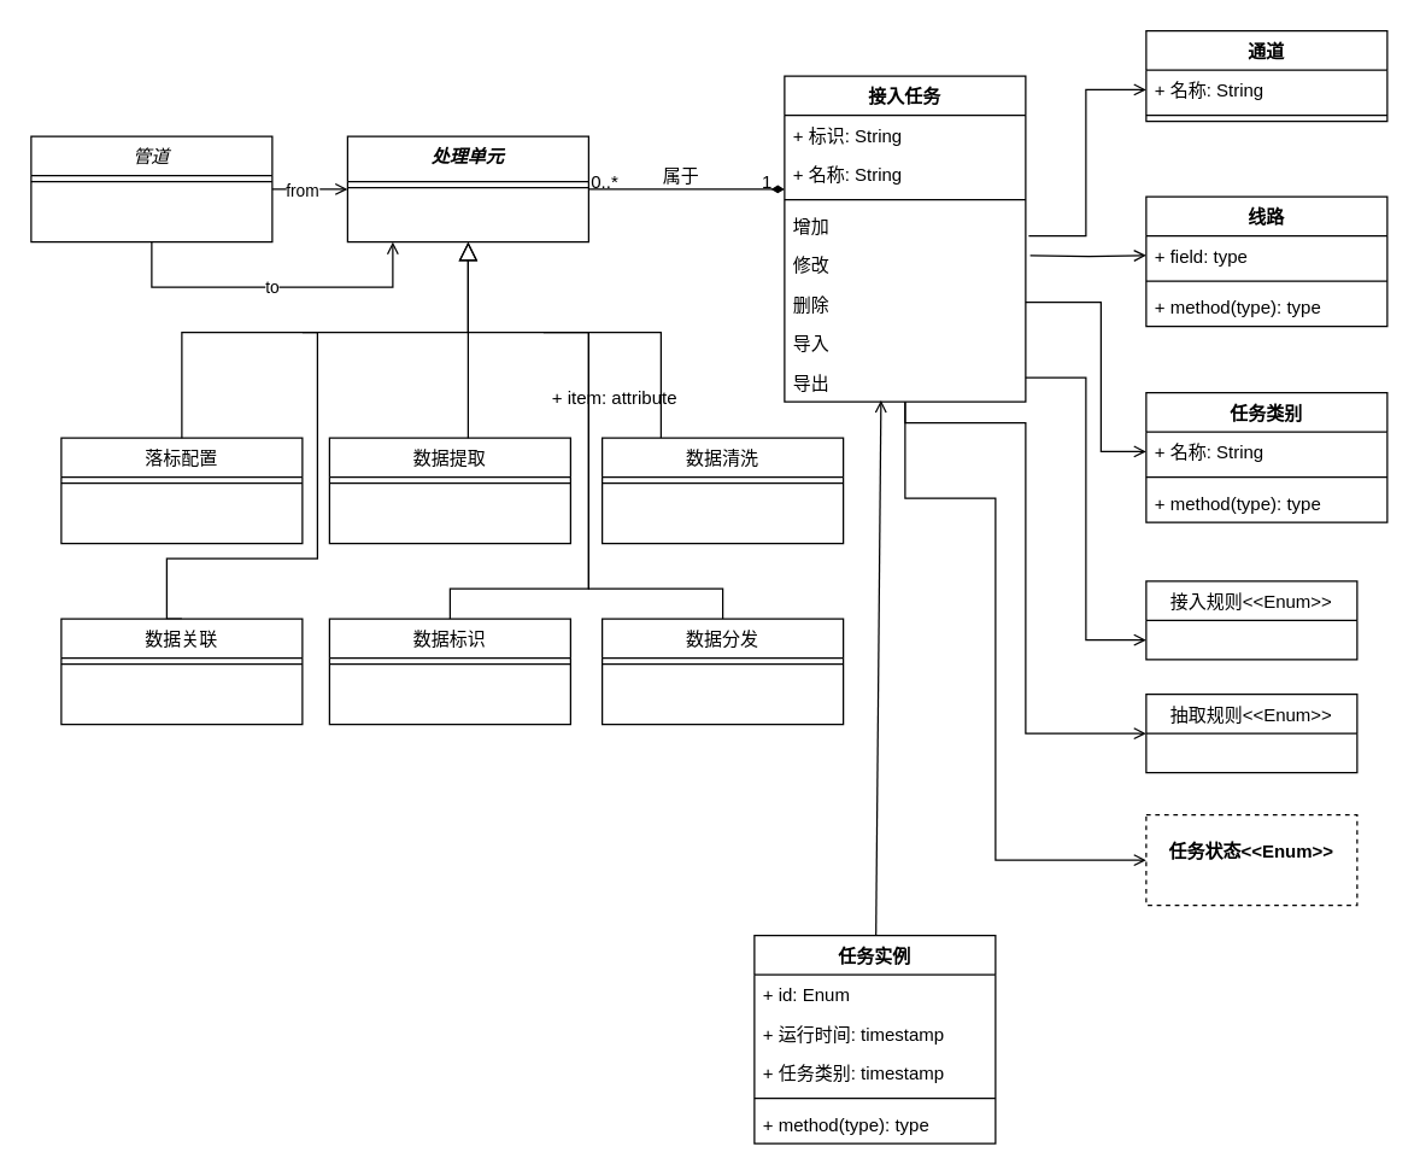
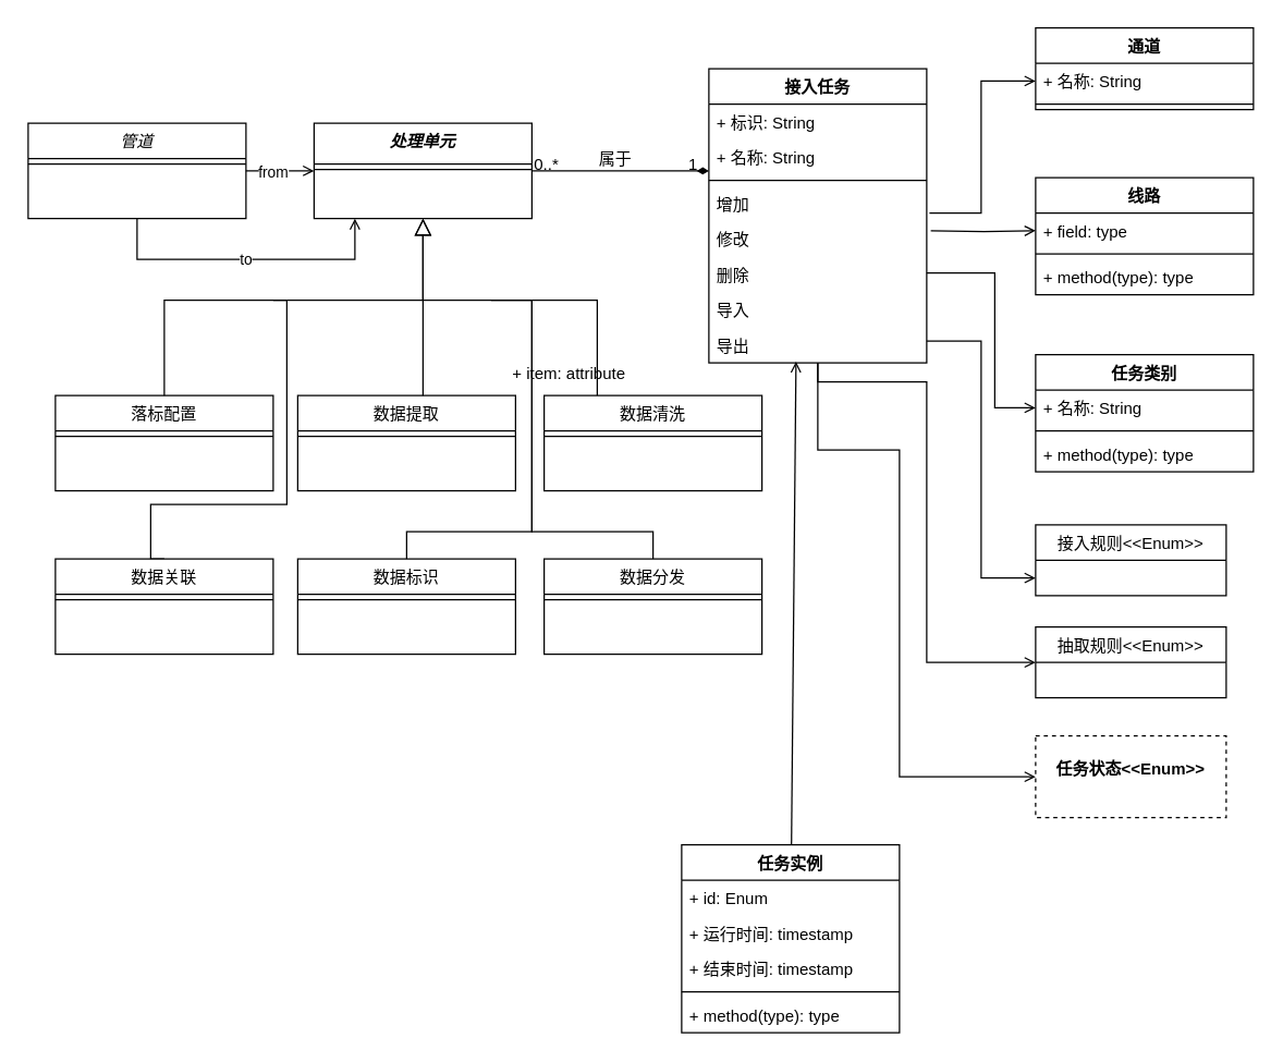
- <mxCell id="47" value="+ item: attribute" style="text;strokeColor=none;fillColor=none;align=left;verticalAlign=top;spacingLeft=4;spacingRight=4;overflow=hidden;rotatable=0;points=[[0,0.5],[1,0.5]];portConstraint=eastwest;" vertex="1" parent="1"><mxGeometry x="360" y="250" width="100" height="26" as="geometry" /></mxCell>
+ <mxCell id="47" value="+ item: attribute" style="text;strokeColor=none;fillColor=none;align=left;verticalAlign=top;spacingLeft=4;spacingRight=4;overflow=hidden;rotatable=0;points=[[0,0.5],[1,0.5]];portConstraint=eastwest;" vertex="1" parent="1"><mxGeometry x="370" y="260" width="100" height="26" as="geometry" /></mxCell>
- <mxCell id="65" value="+ 任务类别: timestamp" style="text;strokeColor=none;fillColor=none;align=left;verticalAlign=top;spacingLeft=4;spacingRight=4;overflow=hidden;rotatable=0;points=[[0,0.5],[1,0.5]];portConstraint=eastwest;" vertex="1" parent="62"><mxGeometry y="78" width="160" height="26" as="geometry" /></mxCell>
+ <mxCell id="65" value="+ 结束时间: timestamp" style="text;strokeColor=none;fillColor=none;align=left;verticalAlign=top;spacingLeft=4;spacingRight=4;overflow=hidden;rotatable=0;points=[[0,0.5],[1,0.5]];portConstraint=eastwest;" vertex="1" parent="62"><mxGeometry y="78" width="160" height="26" as="geometry" /></mxCell>
